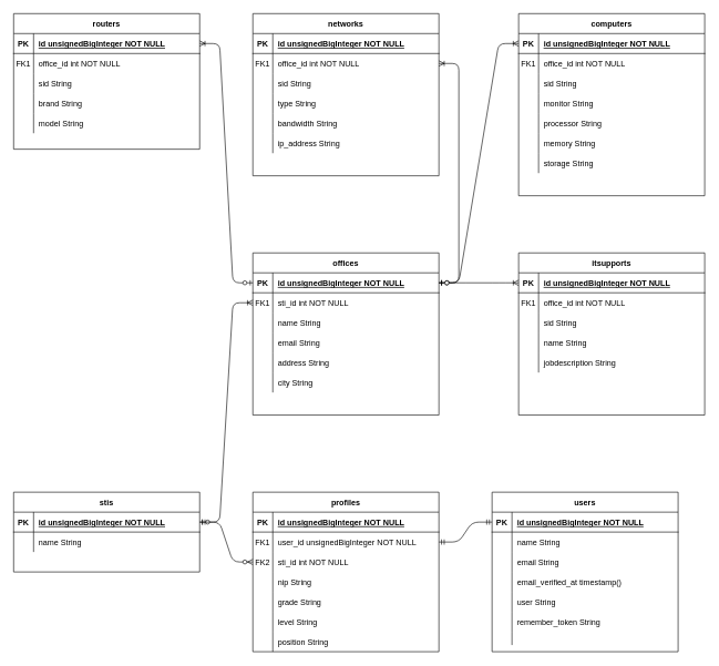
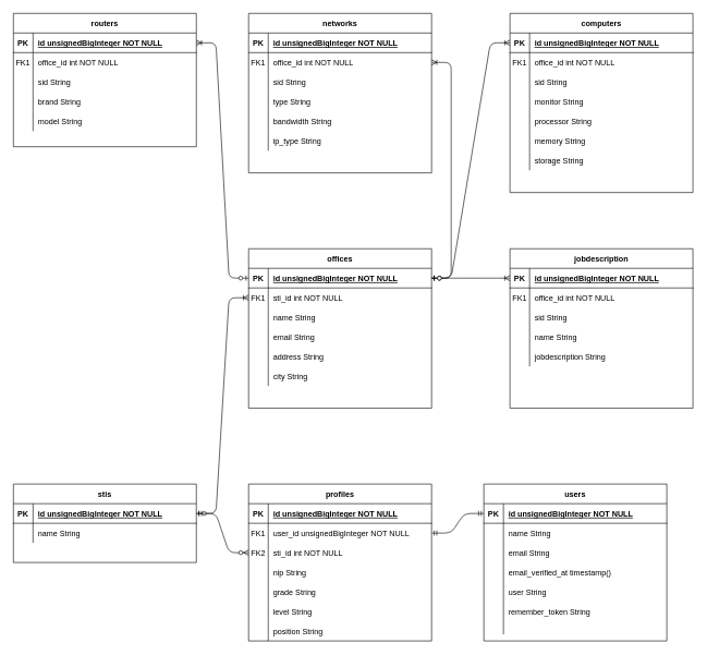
- <mxCell id="93" value="ip_address String" style="shape=partialRectangle;overflow=hidden;connectable=0;fillColor=none;top=0;left=0;bottom=0;right=0;align=left;spacingLeft=6;" parent="91" vertex="1"><mxGeometry x="30" width="250" height="30" as="geometry" /></mxCell>
+ <mxCell id="93" value="ip_type String" style="shape=partialRectangle;overflow=hidden;connectable=0;fillColor=none;top=0;left=0;bottom=0;right=0;align=left;spacingLeft=6;" parent="91" vertex="1"><mxGeometry x="30" width="250" height="30" as="geometry" /></mxCell>
- <mxCell id="135" value="itsupports" style="shape=table;startSize=30;container=1;collapsible=1;childLayout=tableLayout;fixedRows=1;rowLines=0;fontStyle=1;align=center;resizeLast=1;" parent="1" vertex="1"><mxGeometry x="780" y="380" width="280" height="244" as="geometry" /></mxCell>
+ <mxCell id="135" value="jobdescription" style="shape=table;startSize=30;container=1;collapsible=1;childLayout=tableLayout;fixedRows=1;rowLines=0;fontStyle=1;align=center;resizeLast=1;" parent="1" vertex="1"><mxGeometry x="780" y="380" width="280" height="244" as="geometry" /></mxCell>
